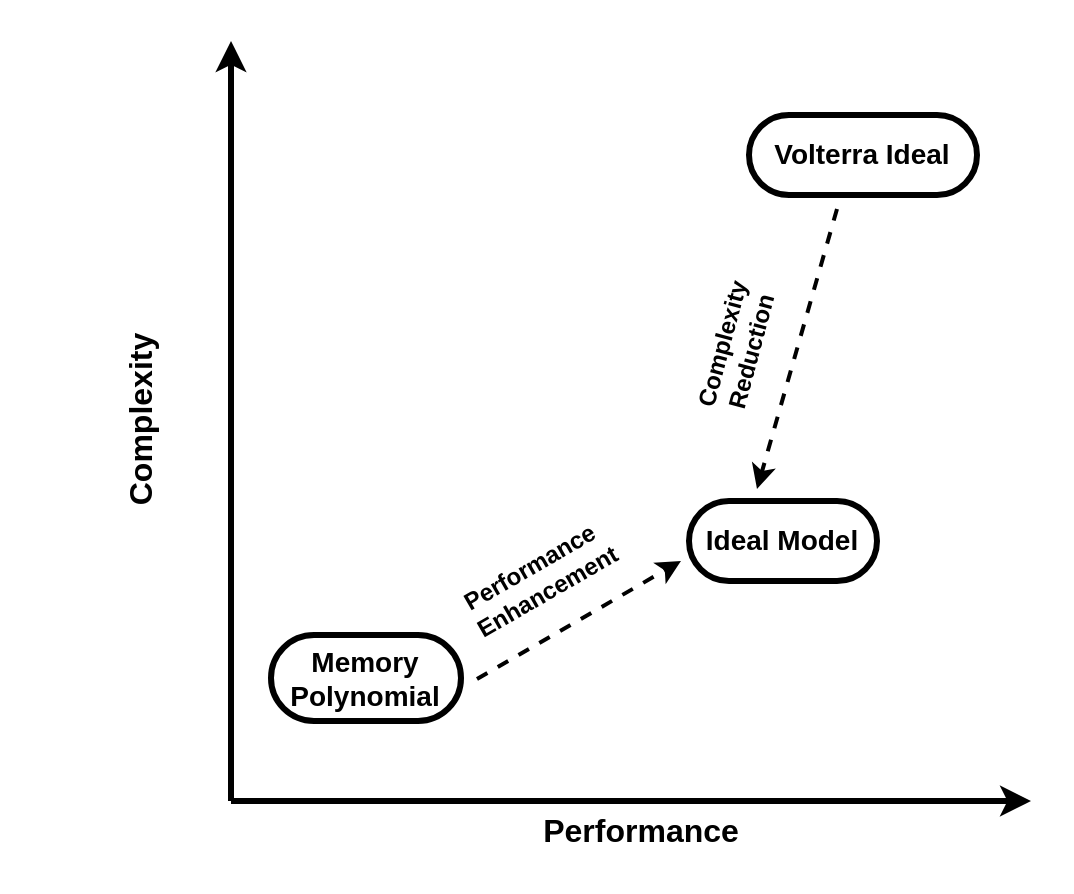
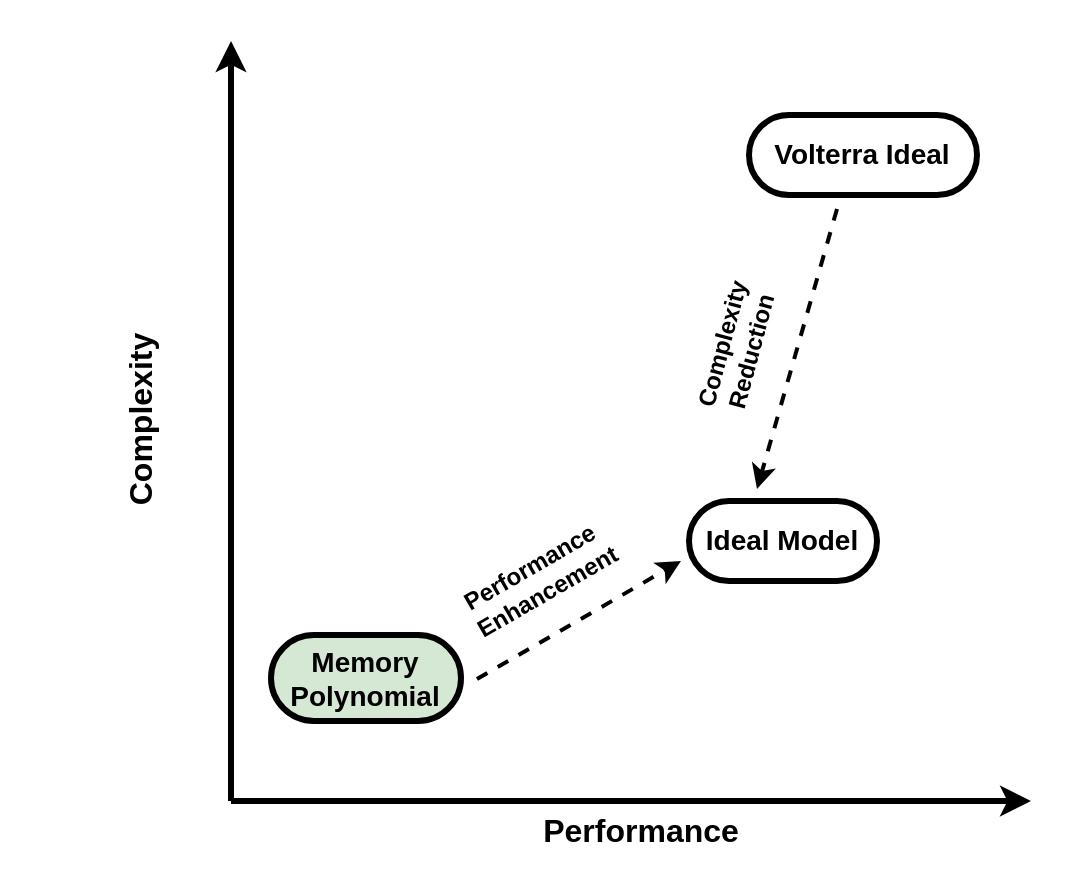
- <mxCell id="5" value="&lt;b&gt;&lt;font style=&quot;font-size: 14px&quot;&gt;Memory Polynomial&lt;/font&gt;&lt;/b&gt;" style="rounded=1;whiteSpace=wrap;html=1;arcSize=50;strokeWidth=3;" vertex="1" parent="1"><mxGeometry x="135" y="317" width="95" height="43" as="geometry" /></mxCell>
+ <mxCell id="5" value="&lt;b&gt;&lt;font style=&quot;font-size: 14px&quot;&gt;Memory Polynomial&lt;/font&gt;&lt;/b&gt;" style="rounded=1;whiteSpace=wrap;html=1;arcSize=50;strokeWidth=3;fillColor=#d5e8d4;" vertex="1" parent="1"><mxGeometry x="135" y="317" width="95" height="43" as="geometry" /></mxCell>
